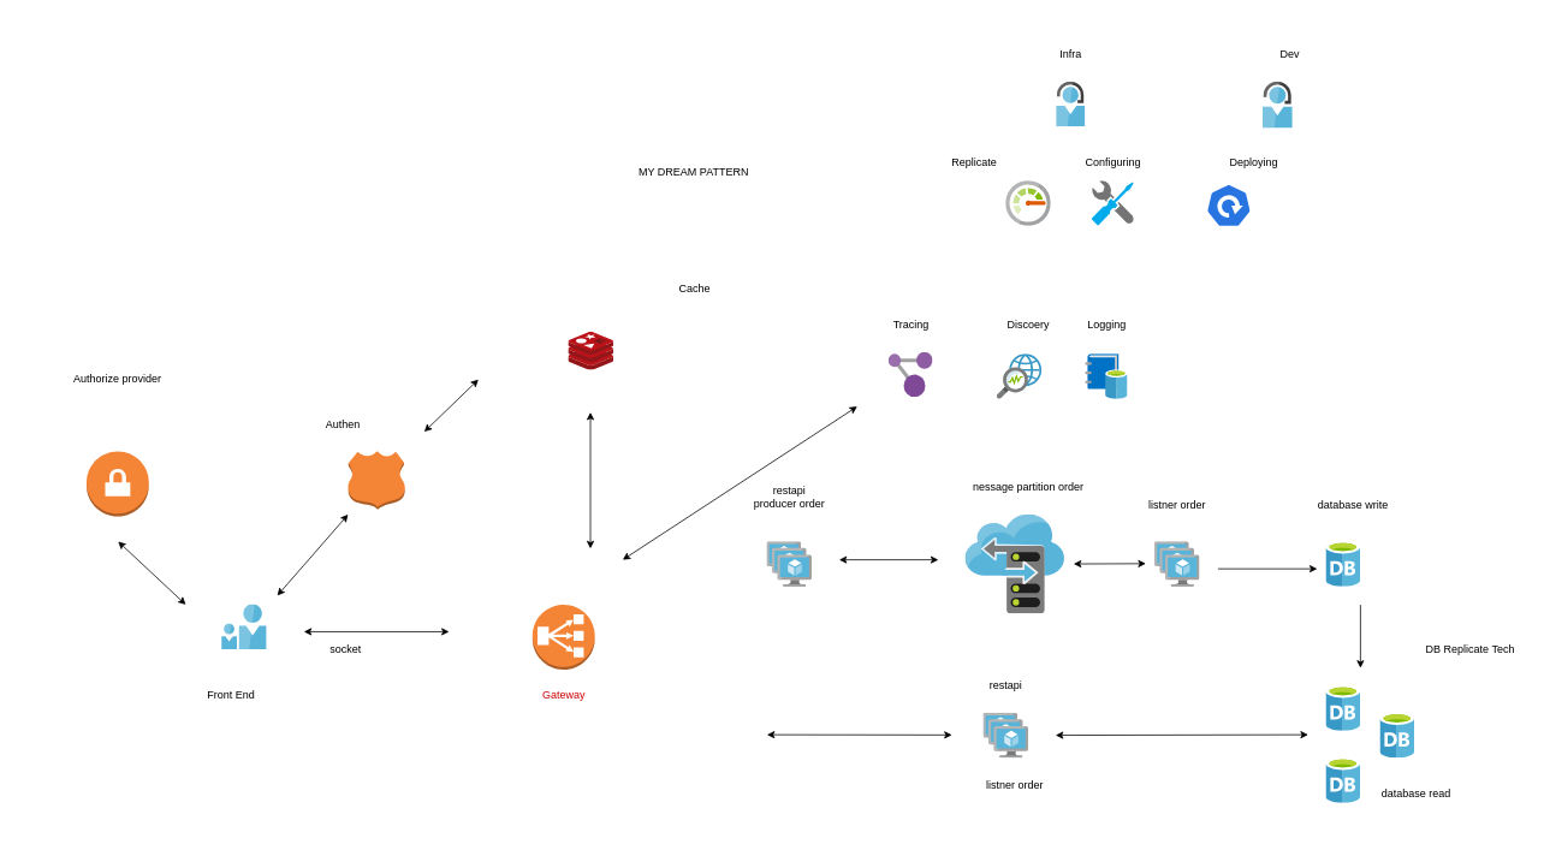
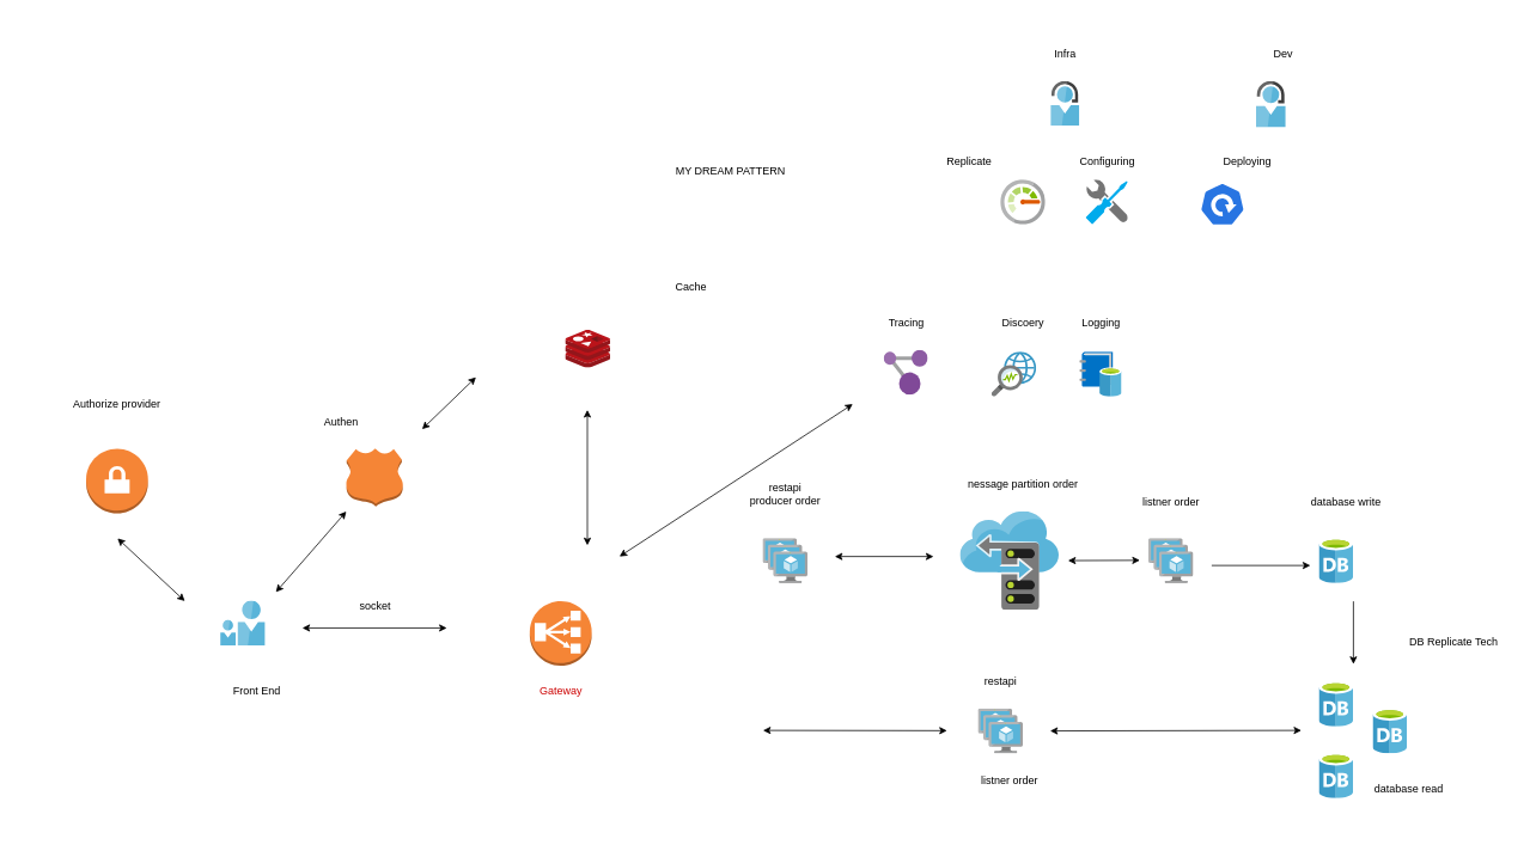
- <mxCell id="14" value="MY DREAM PATTERN" style="text;html=1;align=center;verticalAlign=middle;whiteSpace=wrap;rounded=0;" vertex="1" parent="1"><mxGeometry x="659" y="150" width="220" height="80" as="geometry" /></mxCell>
+ <mxCell id="14" value="MY DREAM PATTERN" style="text;html=1;align=center;verticalAlign=middle;whiteSpace=wrap;rounded=0;" vertex="1" parent="1"><mxGeometry x="704" y="150" width="220" height="80" as="geometry" /></mxCell>
- <mxCell id="30" value="Authorize provider" style="text;html=1;align=center;verticalAlign=middle;whiteSpace=wrap;rounded=0;" vertex="1" parent="1"><mxGeometry x="20" y="379.75" width="220" height="80" as="geometry" /></mxCell>
+ <mxCell id="30" value="Authorize provider" style="text;html=1;align=center;verticalAlign=middle;whiteSpace=wrap;rounded=0;" vertex="1" parent="1"><mxGeometry x="20" y="409.75" width="220" height="80" as="geometry" /></mxCell>
- <mxCell id="38" value="socket" style="text;html=1;align=center;verticalAlign=middle;whiteSpace=wrap;rounded=0;" vertex="1" parent="1"><mxGeometry x="352.5" y="704.75" width="60" height="30" as="geometry" /></mxCell>
+ <mxCell id="38" value="socket" style="text;html=1;align=center;verticalAlign=middle;whiteSpace=wrap;rounded=0;" vertex="1" parent="1"><mxGeometry x="387.5" y="659.75" width="60" height="30" as="geometry" /></mxCell>
- <mxCell id="18" value="DB Replicate Tech" style="text;html=1;align=center;verticalAlign=middle;whiteSpace=wrap;rounded=0;" vertex="1" parent="1"><mxGeometry x="1560" y="705" width="140" height="30" as="geometry" /></mxCell>
+ <mxCell id="18" value="DB Replicate Tech" style="text;html=1;align=center;verticalAlign=middle;whiteSpace=wrap;rounded=0;" vertex="1" parent="1"><mxGeometry x="1550" y="700" width="140" height="30" as="geometry" /></mxCell>
- <mxCell id="34" value="Front End" style="text;html=1;align=center;verticalAlign=middle;whiteSpace=wrap;rounded=0;" vertex="1" parent="1"><mxGeometry x="225.5" y="755" width="60" height="30" as="geometry" /></mxCell>
+ <mxCell id="34" value="Front End" style="text;html=1;align=center;verticalAlign=middle;whiteSpace=wrap;rounded=0;" vertex="1" parent="1"><mxGeometry x="255.5" y="755" width="60" height="30" as="geometry" /></mxCell>
